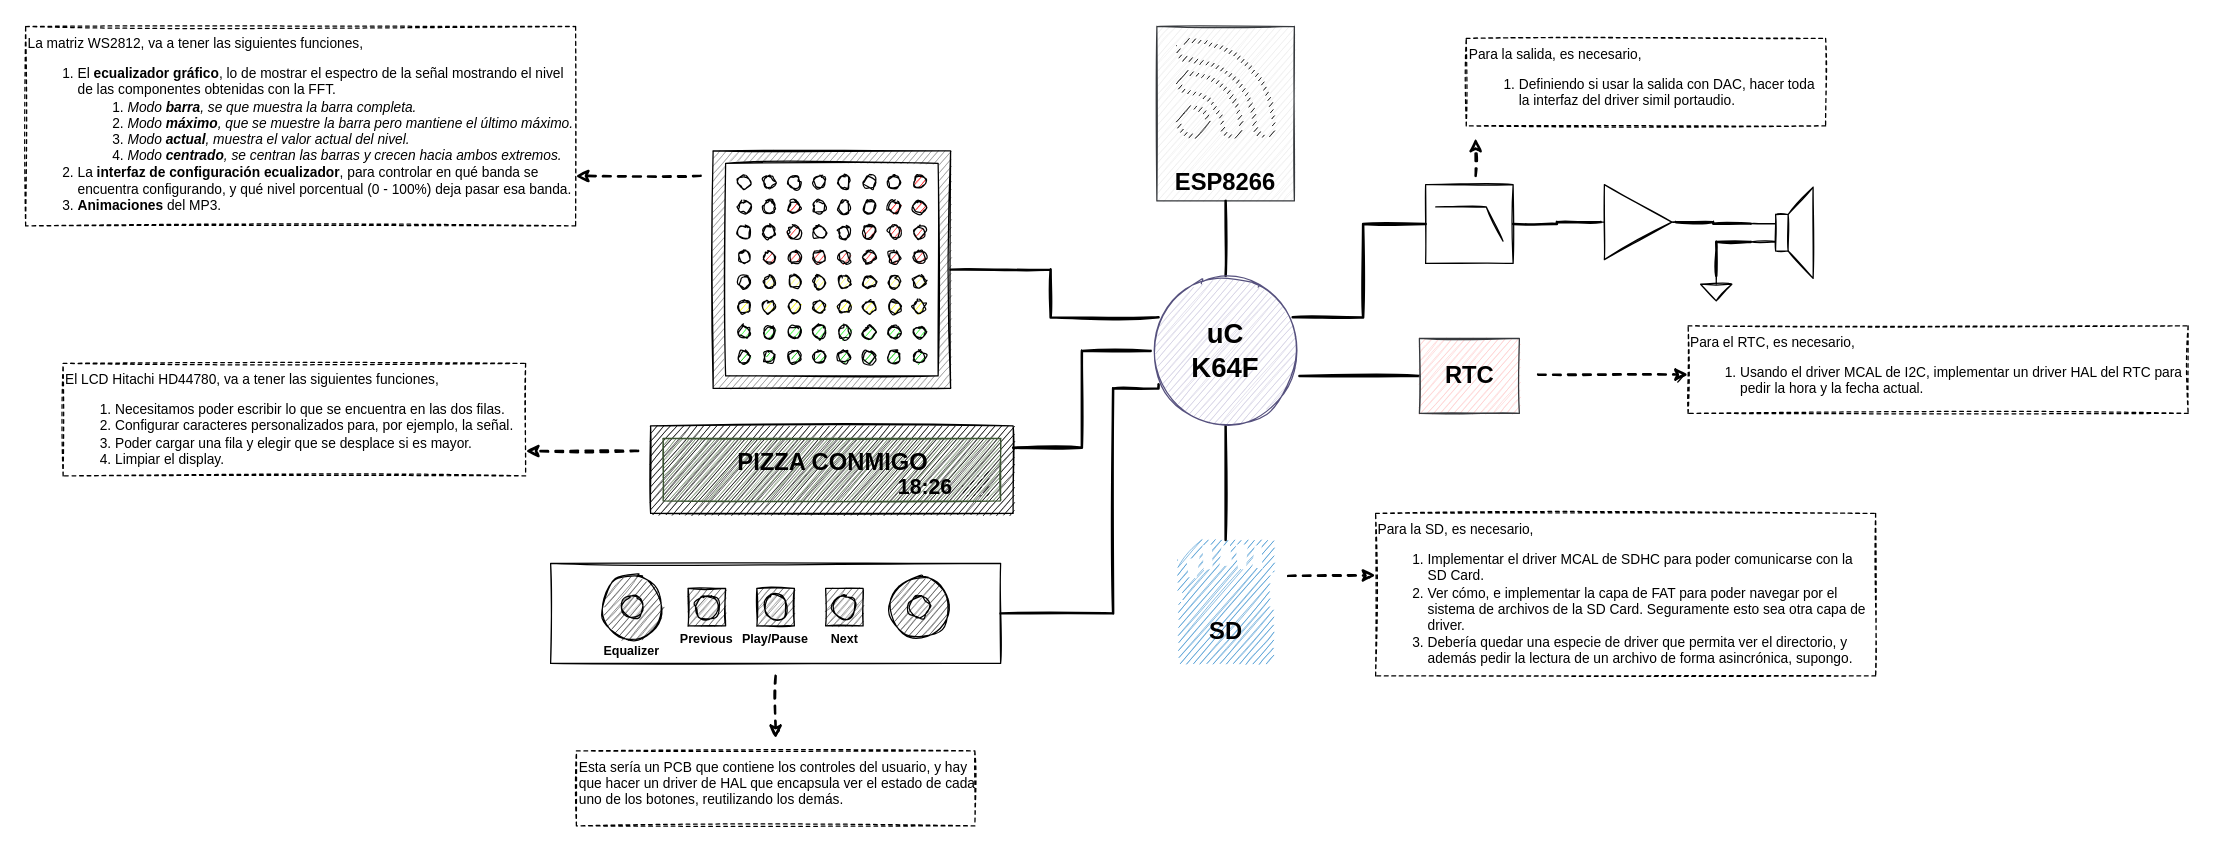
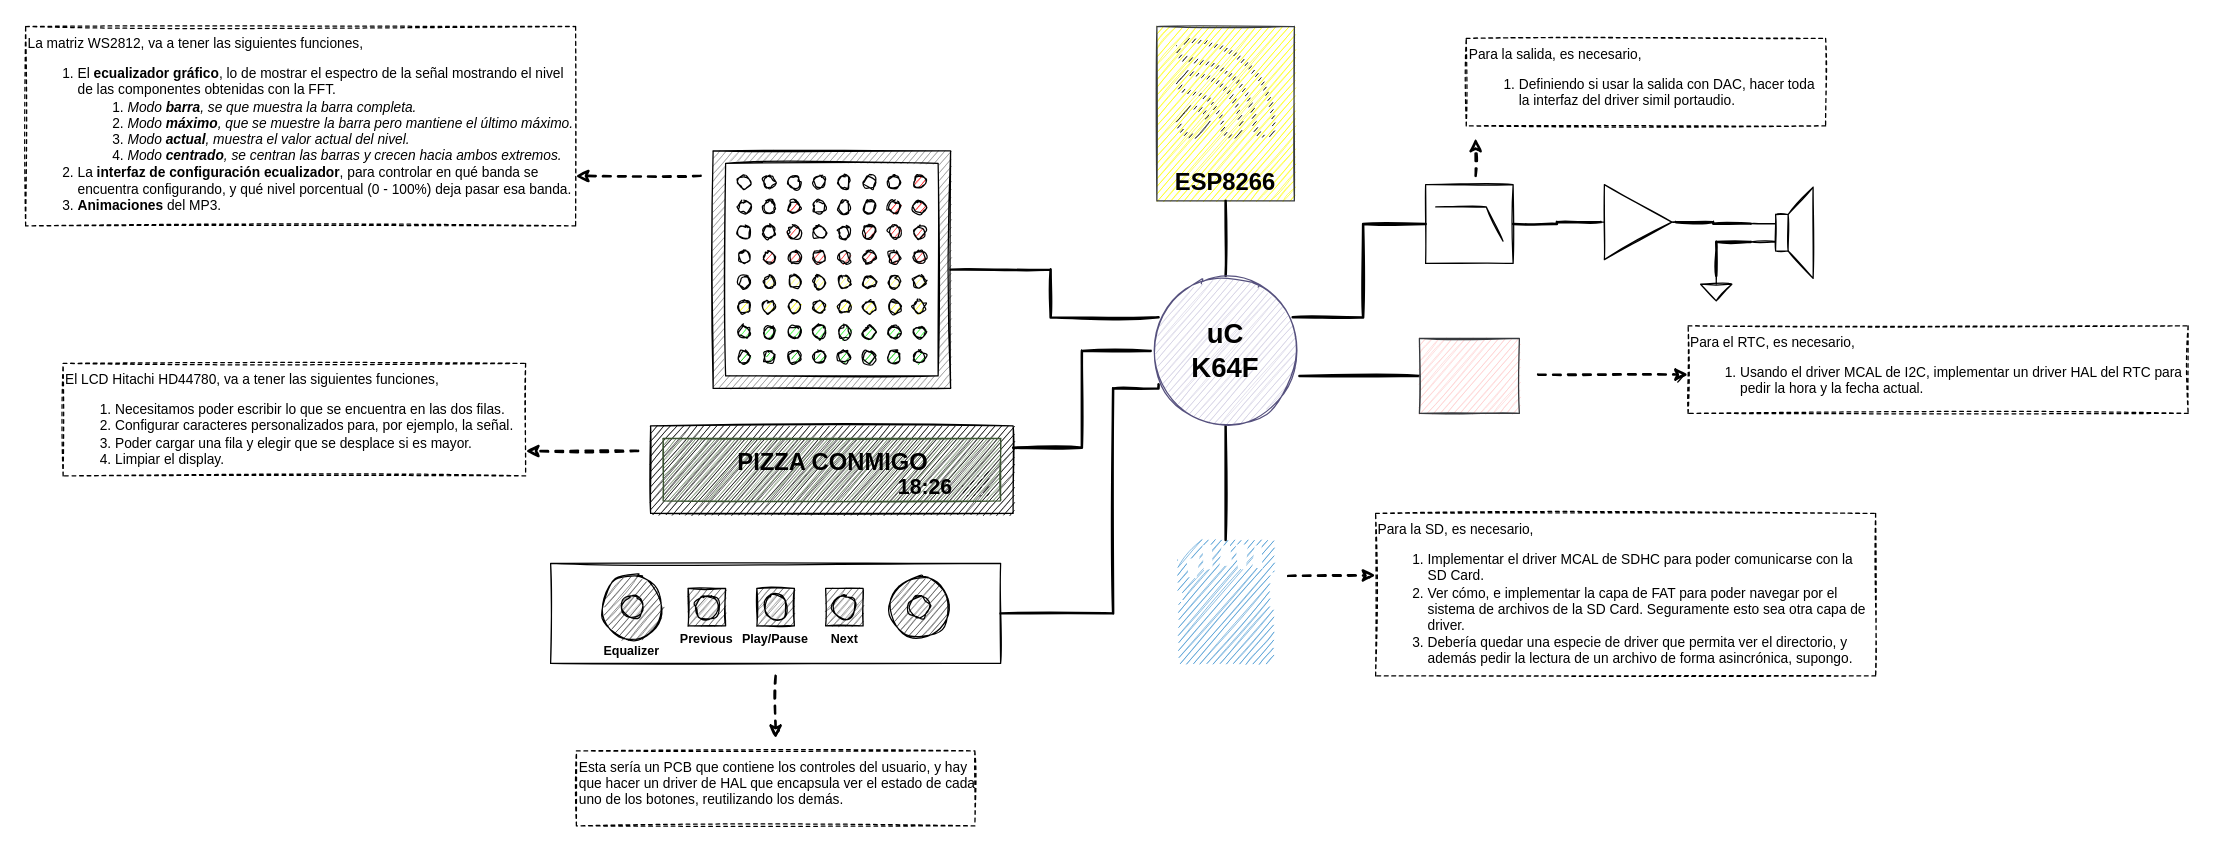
- <mxCell id="4" value="ESP8266" style="whiteSpace=wrap;html=1;fillColor=#eeeeee;fontSize=19;strokeColor=#36393d;fontStyle=1;verticalAlign=bottom;sketch=1;" parent="1" vertex="1"><mxGeometry x="925" y="20.5" width="110" height="139.5" as="geometry" /></mxCell>
+ <mxCell id="4" value="ESP8266" style="whiteSpace=wrap;html=1;fillColor=#ffff00;fontSize=19;strokeColor=#36393d;fontStyle=1;verticalAlign=bottom;sketch=1;" parent="1" vertex="1"><mxGeometry x="925" y="20.5" width="110" height="139.5" as="geometry" /></mxCell>
- <mxCell id="112" value="RTC" style="text;html=1;align=center;verticalAlign=middle;resizable=0;points=[];autosize=1;fontSize=19;fontStyle=1;sketch=1;" parent="1" vertex="1"><mxGeometry x="1150" y="285" width="50" height="30" as="geometry" /></mxCell>
- <mxCell id="95" value="SD" style="text;html=1;align=center;verticalAlign=middle;resizable=0;points=[];autosize=1;fontSize=19;fontStyle=1;sketch=1;" parent="1" vertex="1"><mxGeometry x="960" y="490" width="40" height="30" as="geometry" /></mxCell>
